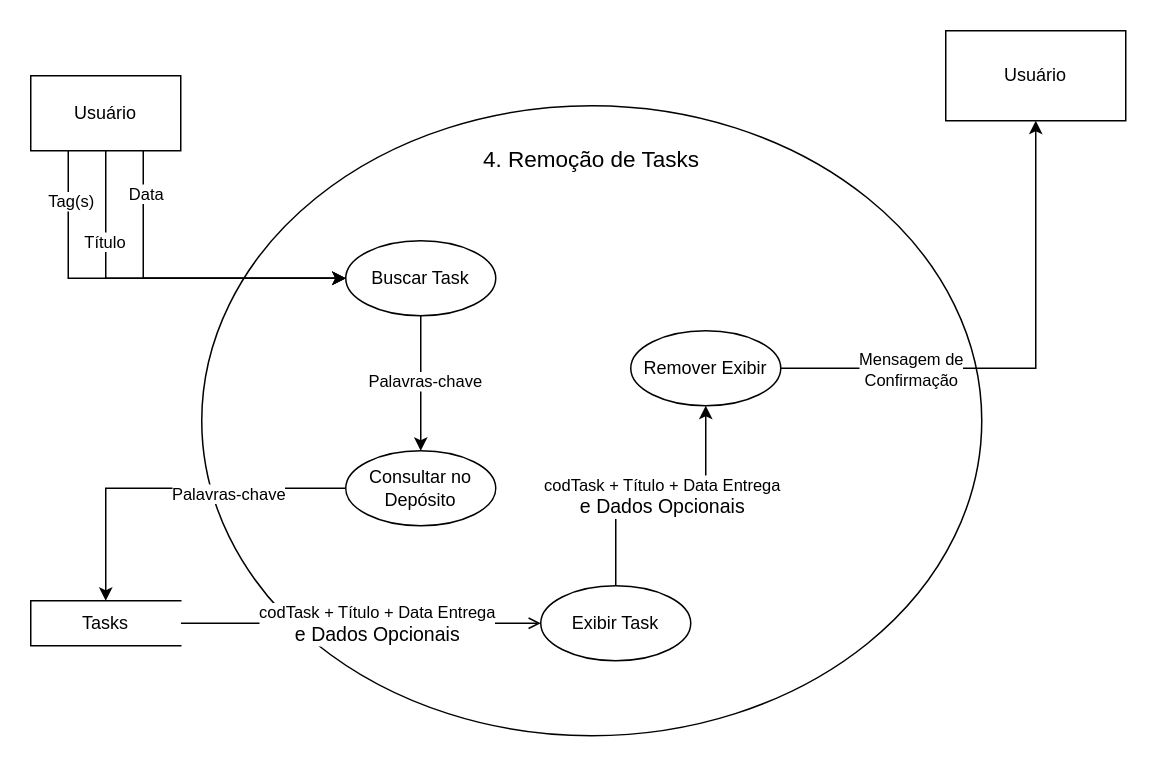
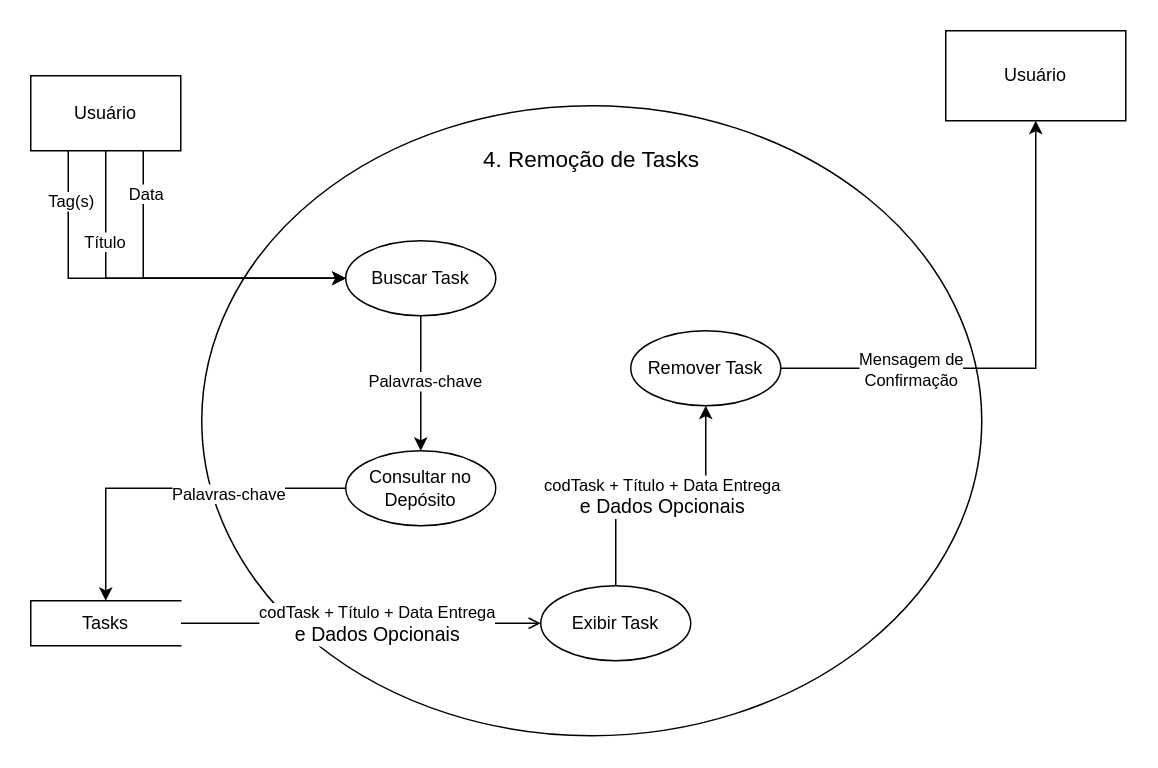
- <mxCell id="25" value="Remover Exibir" style="shape=ellipse;html=1;dashed=0;whiteSpace=wrap;perimeter=ellipsePerimeter;" vertex="1" parent="1"><mxGeometry x="420" y="220" width="100" height="50" as="geometry" /></mxCell>
+ <mxCell id="25" value="Remover Task" style="shape=ellipse;html=1;dashed=0;whiteSpace=wrap;perimeter=ellipsePerimeter;" vertex="1" parent="1"><mxGeometry x="420" y="220" width="100" height="50" as="geometry" /></mxCell>
